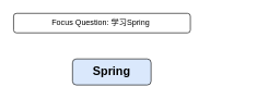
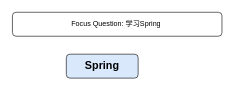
- <mxCell id="2" value="Focus Question: 学习Spring&amp;nbsp;" style="rounded=1;whiteSpace=wrap;html=1;" vertex="1" parent="1"><mxGeometry x="20" y="20" width="270" height="30" as="geometry" /></mxCell>
+ <mxCell id="2" value="Focus Question: 学习Spring&amp;nbsp;" style="rounded=1;whiteSpace=wrap;html=1;" vertex="1" parent="1"><mxGeometry x="20" y="20" width="350" height="40" as="geometry" /></mxCell>
